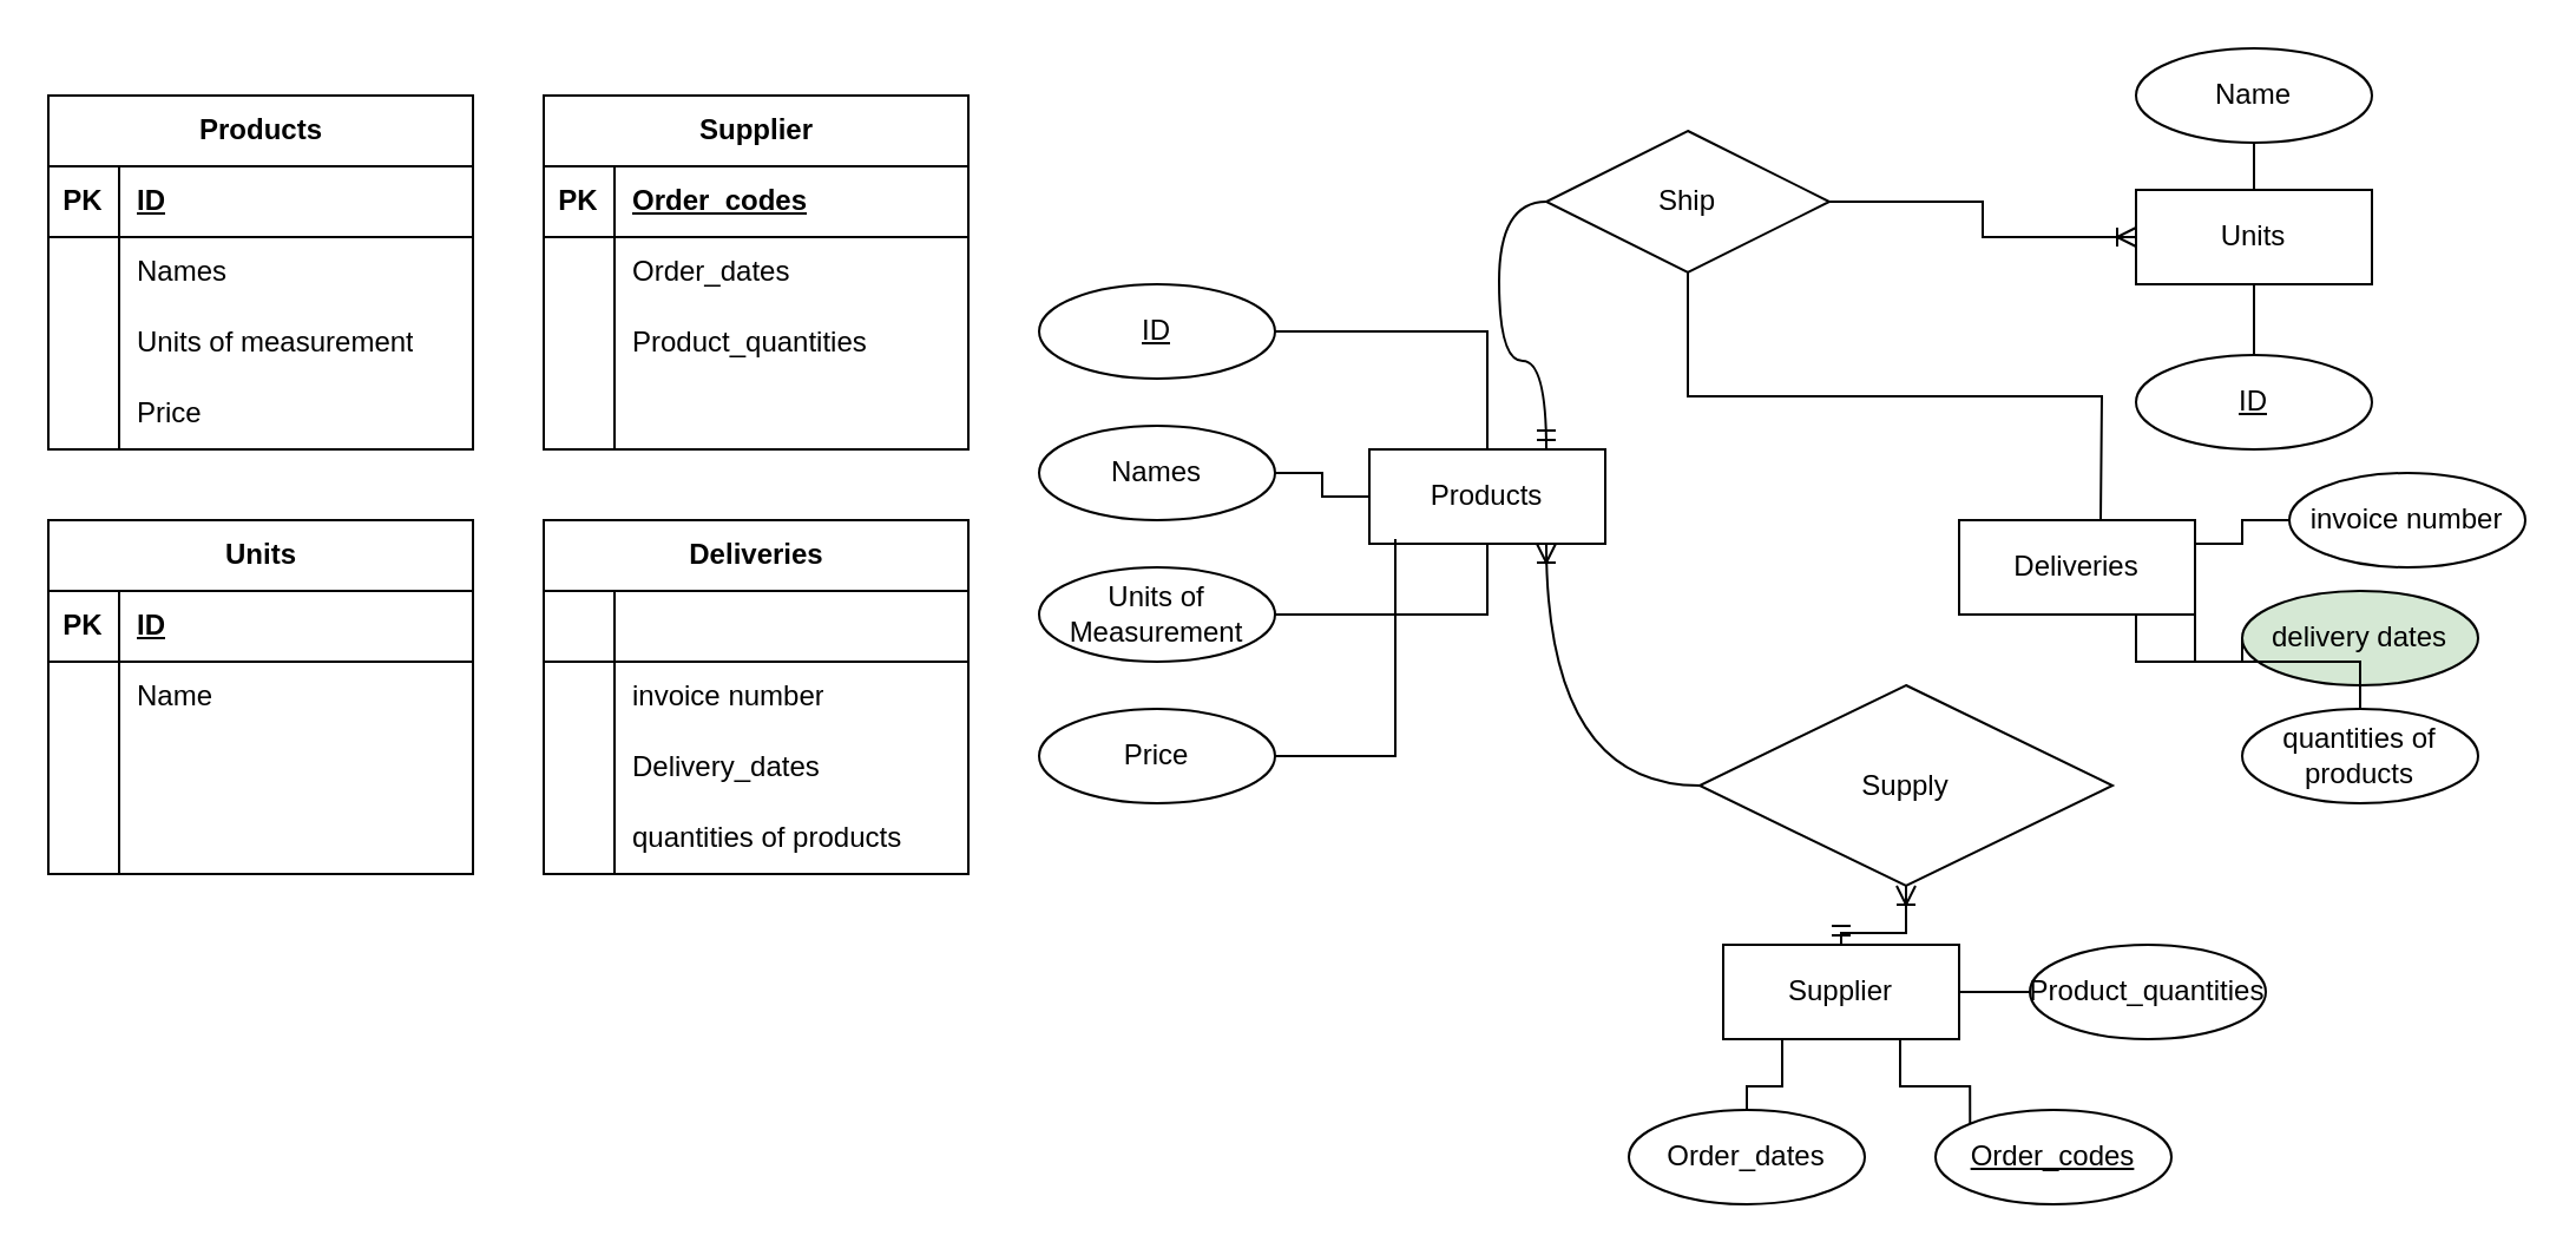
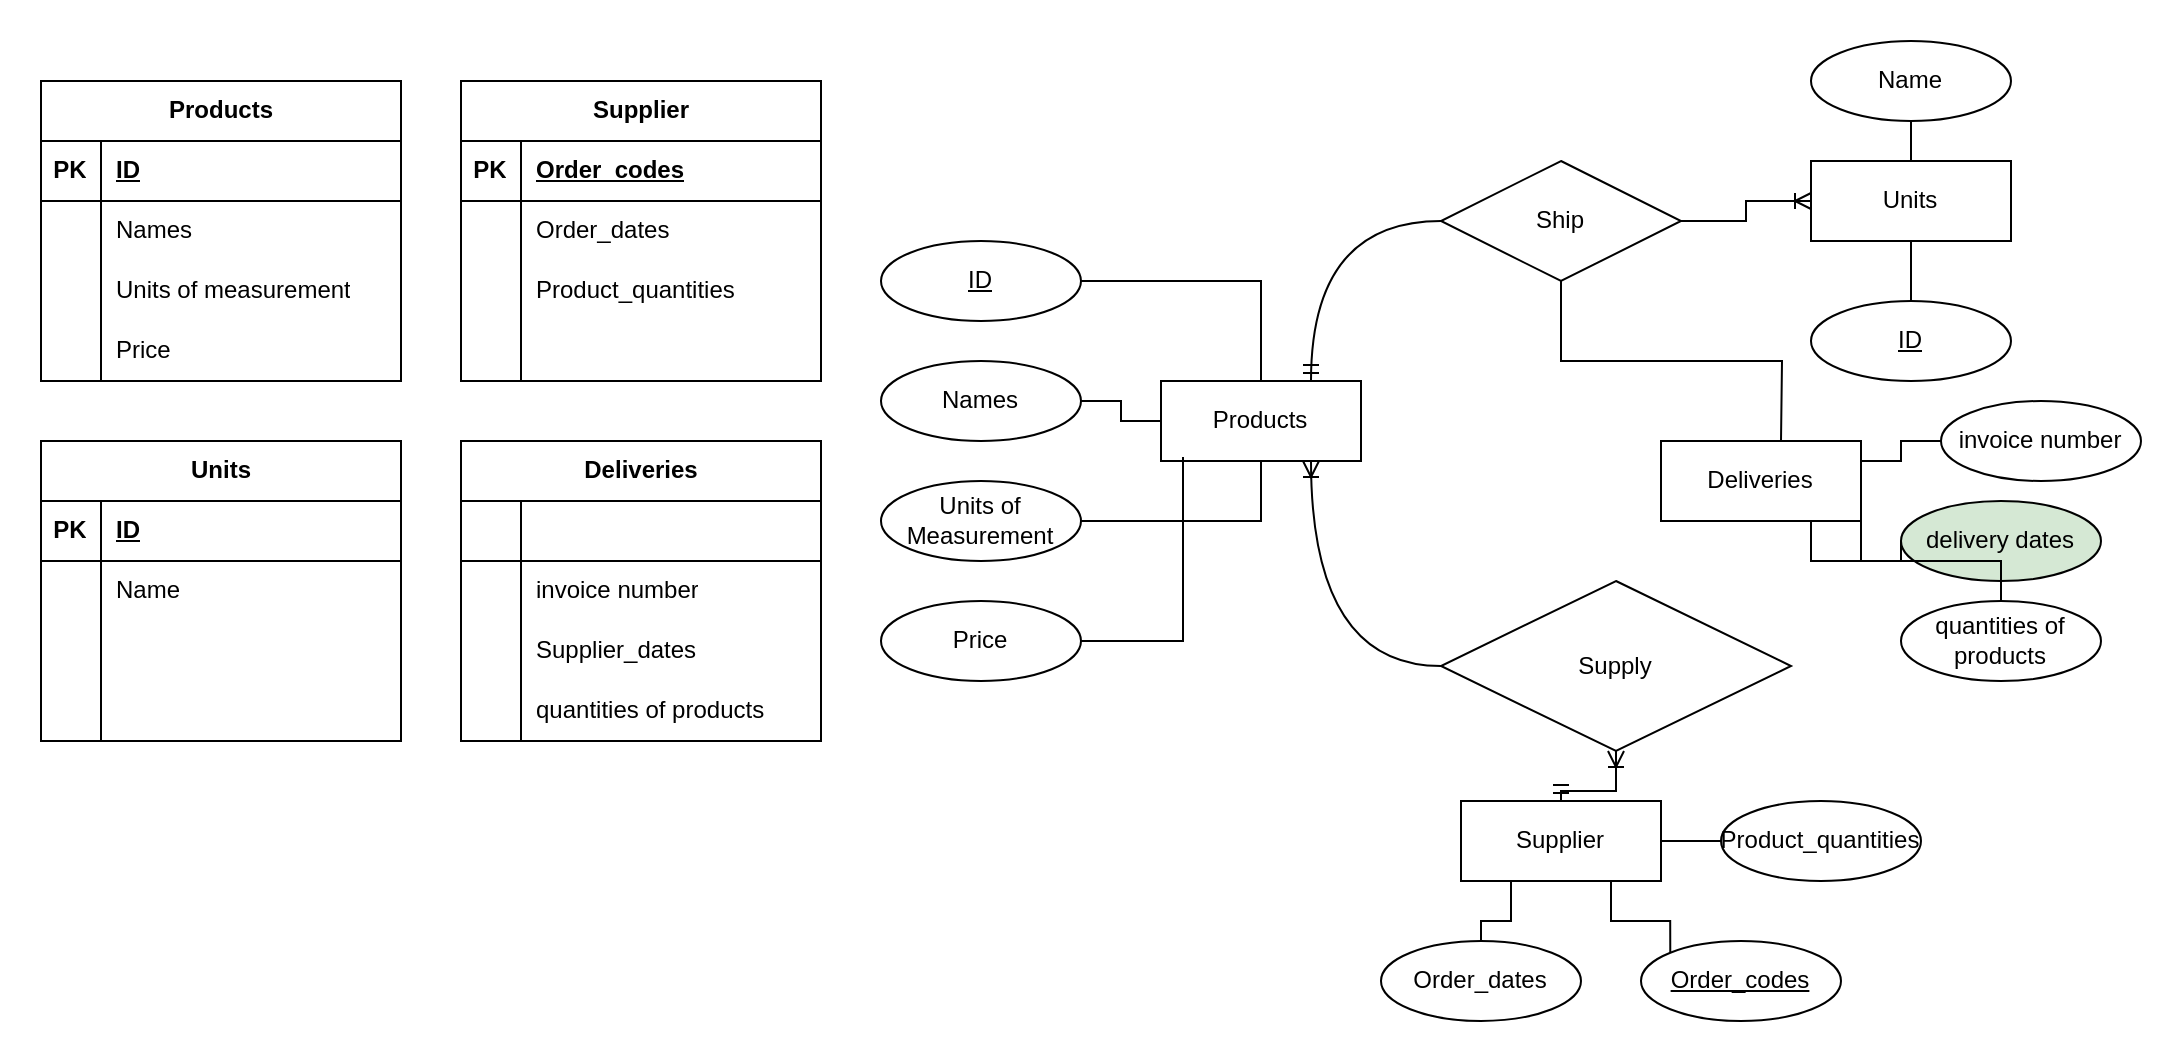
- <mxCell id="24" value="Ship" style="shape=rhombus;perimeter=rhombusPerimeter;whiteSpace=wrap;html=1;align=center;" parent="1" vertex="1"><mxGeometry x="655" y="55" width="120" height="60" as="geometry" /></mxCell>
+ <mxCell id="24" value="Ship" style="shape=rhombus;perimeter=rhombusPerimeter;whiteSpace=wrap;html=1;align=center;" parent="1" vertex="1"><mxGeometry x="720" y="80" width="120" height="60" as="geometry" /></mxCell>
- <mxCell id="85" value="Delivery_dates" style="shape=partialRectangle;connectable=0;fillColor=none;top=0;left=0;bottom=0;right=0;align=left;spacingLeft=6;overflow=hidden;whiteSpace=wrap;html=1;" vertex="1" parent="83"><mxGeometry x="30" width="150" height="30" as="geometry"><mxRectangle width="150" height="30" as="alternateBounds" /></mxGeometry></mxCell>
+ <mxCell id="85" value="Supplier_dates" style="shape=partialRectangle;connectable=0;fillColor=none;top=0;left=0;bottom=0;right=0;align=left;spacingLeft=6;overflow=hidden;whiteSpace=wrap;html=1;" vertex="1" parent="83"><mxGeometry x="30" width="150" height="30" as="geometry"><mxRectangle width="150" height="30" as="alternateBounds" /></mxGeometry></mxCell>
